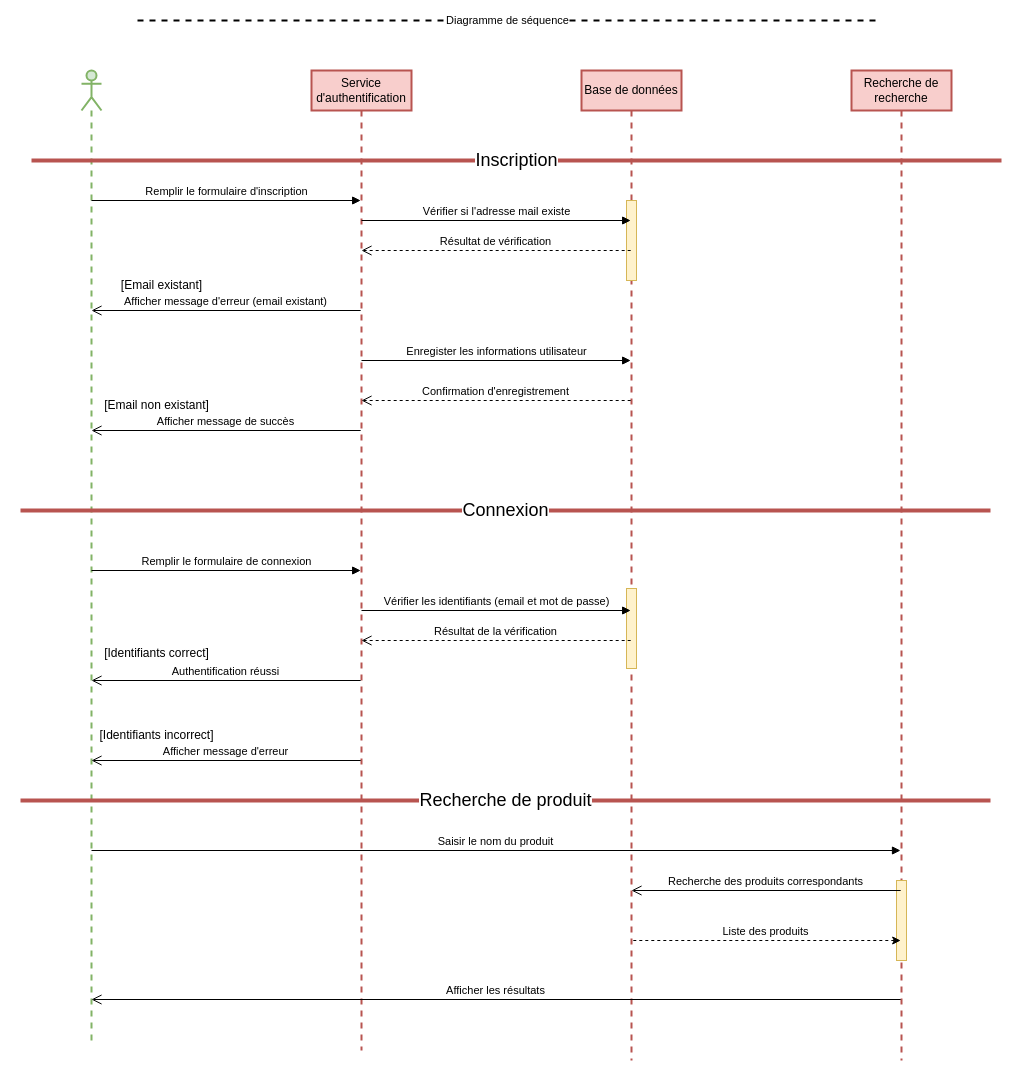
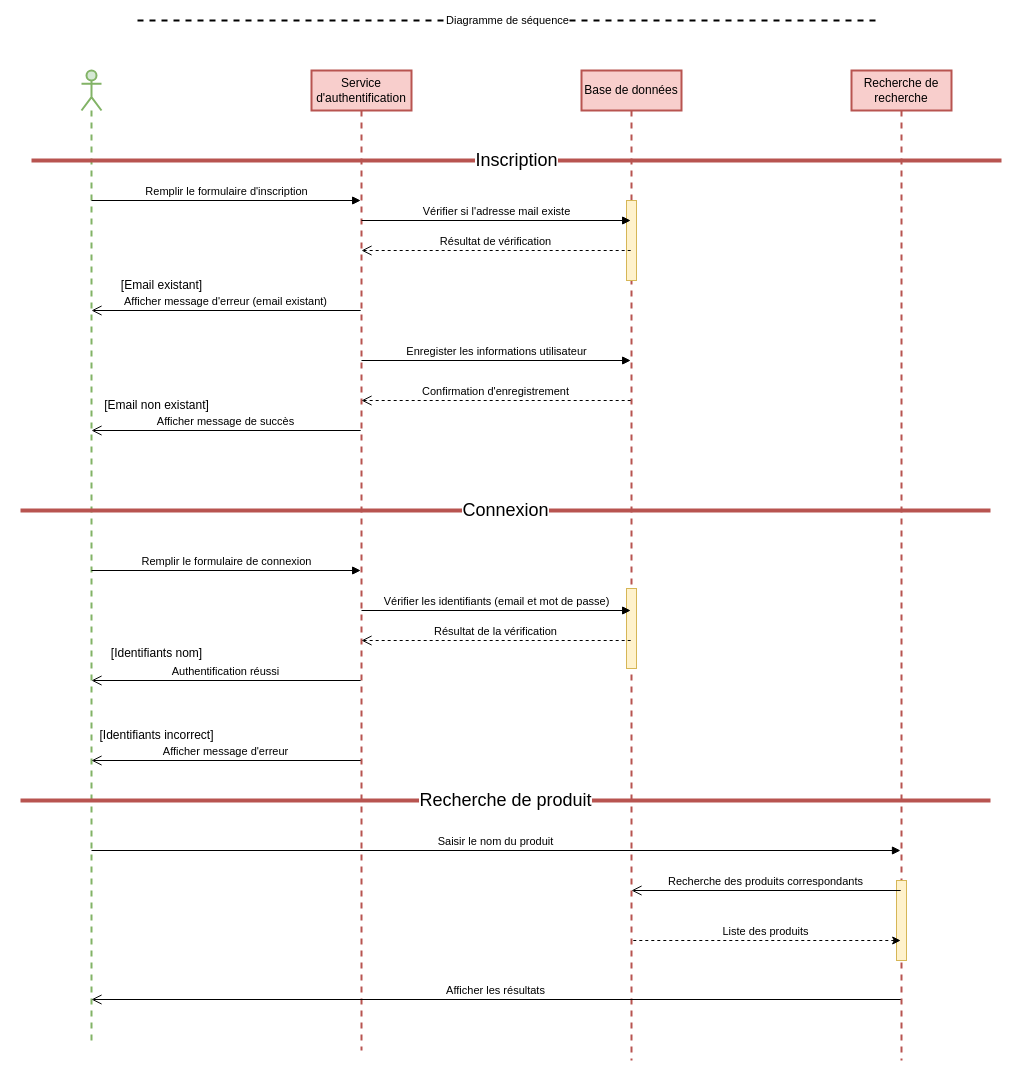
- <mxCell id="22" value="[Identifiants correct]" style="text;html=1;align=center;verticalAlign=middle;resizable=0;points=[];autosize=1;strokeColor=none;fillColor=none;" vertex="1" parent="1"><mxGeometry x="91" y="638" width="130" height="30" as="geometry" /></mxCell>
+ <mxCell id="22" value="[Identifiants nom]" style="text;html=1;align=center;verticalAlign=middle;resizable=0;points=[];autosize=1;strokeColor=none;fillColor=none;" vertex="1" parent="1"><mxGeometry x="91" y="638" width="130" height="30" as="geometry" /></mxCell>
